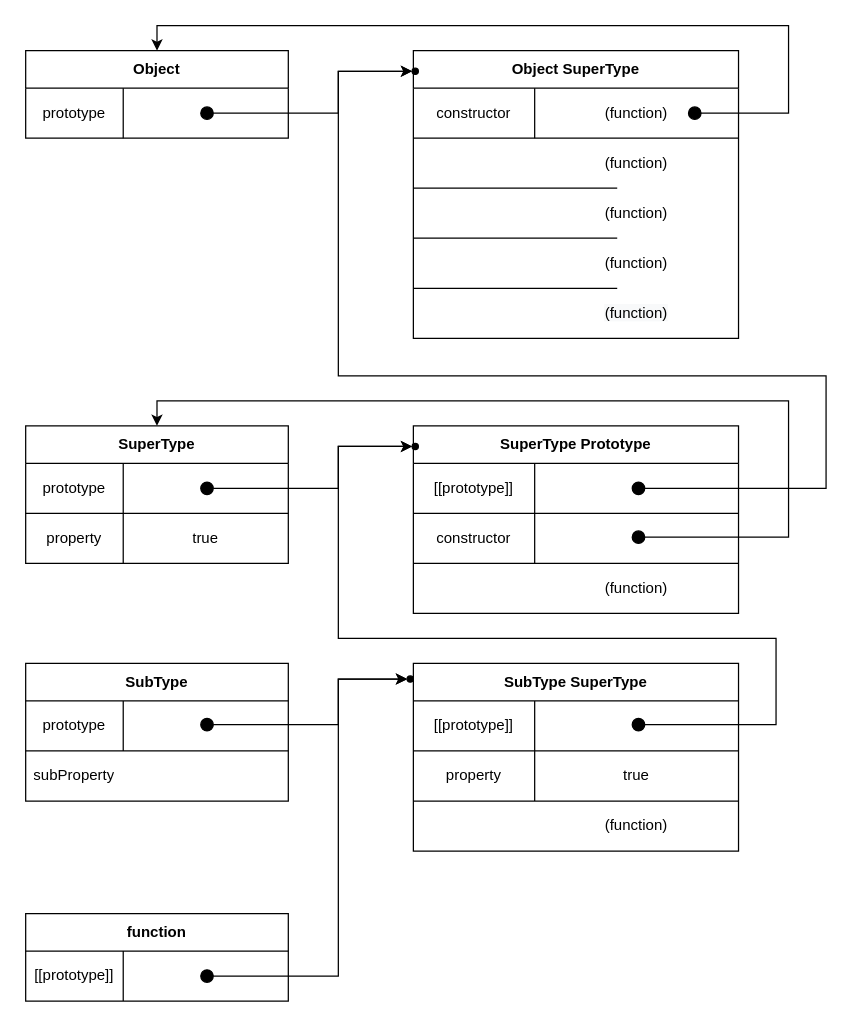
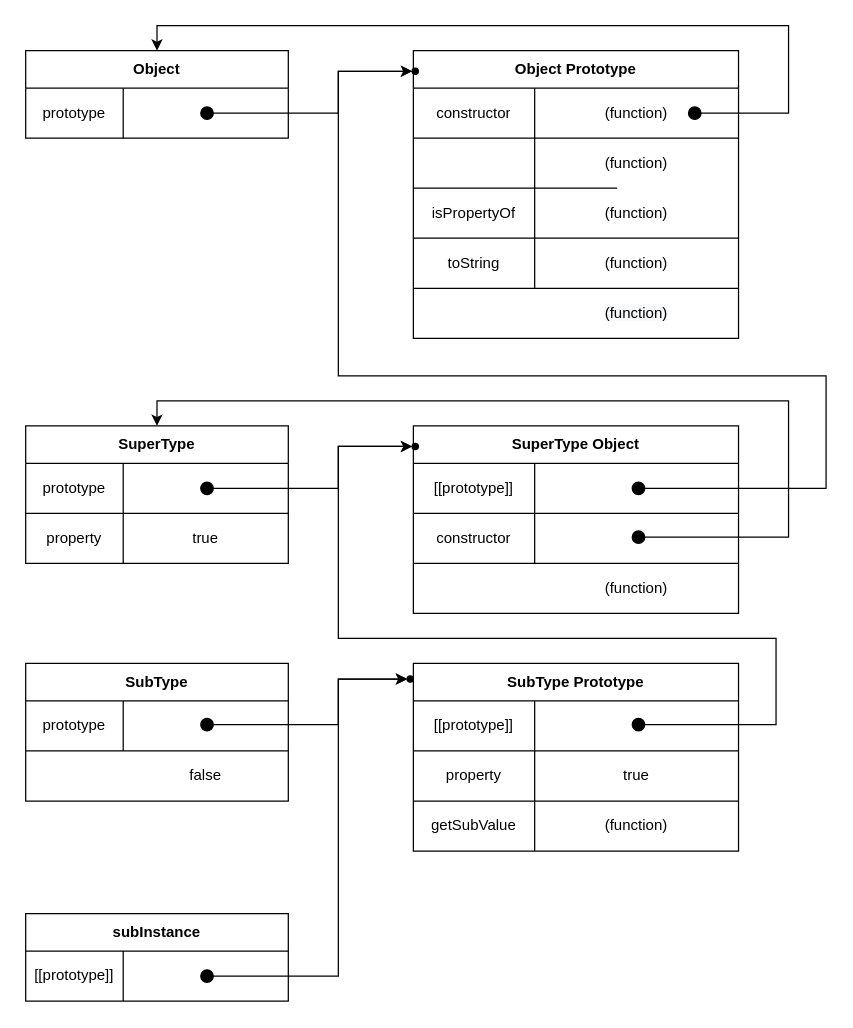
- <mxCell id="39" value="Object SuperType" style="shape=table;html=1;whiteSpace=wrap;startSize=30;container=1;collapsible=0;childLayout=tableLayout;fontStyle=1;align=center;" vertex="1" parent="1"><mxGeometry x="330" y="40" width="260" height="230" as="geometry" /></mxCell>
+ <mxCell id="39" value="Object Prototype" style="shape=table;html=1;whiteSpace=wrap;startSize=30;container=1;collapsible=0;childLayout=tableLayout;fontStyle=1;align=center;" vertex="1" parent="1"><mxGeometry x="330" y="40" width="260" height="230" as="geometry" /></mxCell>
+ <mxCell id="46" value="isPropertyOf" style="shape=partialRectangle;html=1;whiteSpace=wrap;connectable=0;fillColor=none;top=0;left=0;bottom=0;right=0;overflow=hidden;" vertex="1" parent="45"><mxGeometry width="97" height="40" as="geometry" /></mxCell>
+ <mxCell id="49" value="toString" style="shape=partialRectangle;html=1;whiteSpace=wrap;connectable=0;fillColor=none;top=0;left=0;bottom=0;right=0;overflow=hidden;" vertex="1" parent="48"><mxGeometry width="97" height="40" as="geometry" /></mxCell>
- <mxCell id="26" value="SuperType Prototype" style="shape=table;html=1;whiteSpace=wrap;startSize=30;container=1;collapsible=0;childLayout=tableLayout;fontStyle=1;align=center;" vertex="1" parent="1"><mxGeometry x="330" y="340" width="260" height="150" as="geometry" /></mxCell>
+ <mxCell id="26" value="SuperType Object" style="shape=table;html=1;whiteSpace=wrap;startSize=30;container=1;collapsible=0;childLayout=tableLayout;fontStyle=1;align=center;" vertex="1" parent="1"><mxGeometry x="330" y="340" width="260" height="150" as="geometry" /></mxCell>
- <mxCell id="16" value="SubType SuperType" style="shape=table;html=1;whiteSpace=wrap;startSize=30;container=1;collapsible=0;childLayout=tableLayout;fontStyle=1;align=center;" vertex="1" parent="1"><mxGeometry x="330" y="530" width="260" height="150" as="geometry" /></mxCell>
+ <mxCell id="16" value="SubType Prototype" style="shape=table;html=1;whiteSpace=wrap;startSize=30;container=1;collapsible=0;childLayout=tableLayout;fontStyle=1;align=center;" vertex="1" parent="1"><mxGeometry x="330" y="530" width="260" height="150" as="geometry" /></mxCell>
- <mxCell id="14" value="subProperty" style="shape=partialRectangle;html=1;whiteSpace=wrap;connectable=0;fillColor=none;top=0;left=0;bottom=0;right=0;overflow=hidden;" vertex="1" parent="13"><mxGeometry width="78" height="40" as="geometry" /></mxCell>
+ <mxCell id="15" value="false" style="shape=partialRectangle;html=1;whiteSpace=wrap;connectable=0;fillColor=none;top=0;left=0;bottom=0;right=0;overflow=hidden;" vertex="1" parent="13"><mxGeometry x="78" width="132" height="40" as="geometry" /></mxCell>
+ <mxCell id="24" value="getSubValue" style="shape=partialRectangle;html=1;whiteSpace=wrap;connectable=0;fillColor=none;top=0;left=0;bottom=0;right=0;overflow=hidden;" vertex="1" parent="23"><mxGeometry width="97" height="40" as="geometry" /></mxCell>
- <mxCell id="53" value="function" style="shape=table;html=1;whiteSpace=wrap;startSize=30;container=1;collapsible=0;childLayout=tableLayout;fontStyle=1;align=center;" vertex="1" parent="1"><mxGeometry x="20" y="730" width="210" height="70" as="geometry" /></mxCell>
+ <mxCell id="53" value="subInstance" style="shape=table;html=1;whiteSpace=wrap;startSize=30;container=1;collapsible=0;childLayout=tableLayout;fontStyle=1;align=center;" vertex="1" parent="1"><mxGeometry x="20" y="730" width="210" height="70" as="geometry" /></mxCell>
